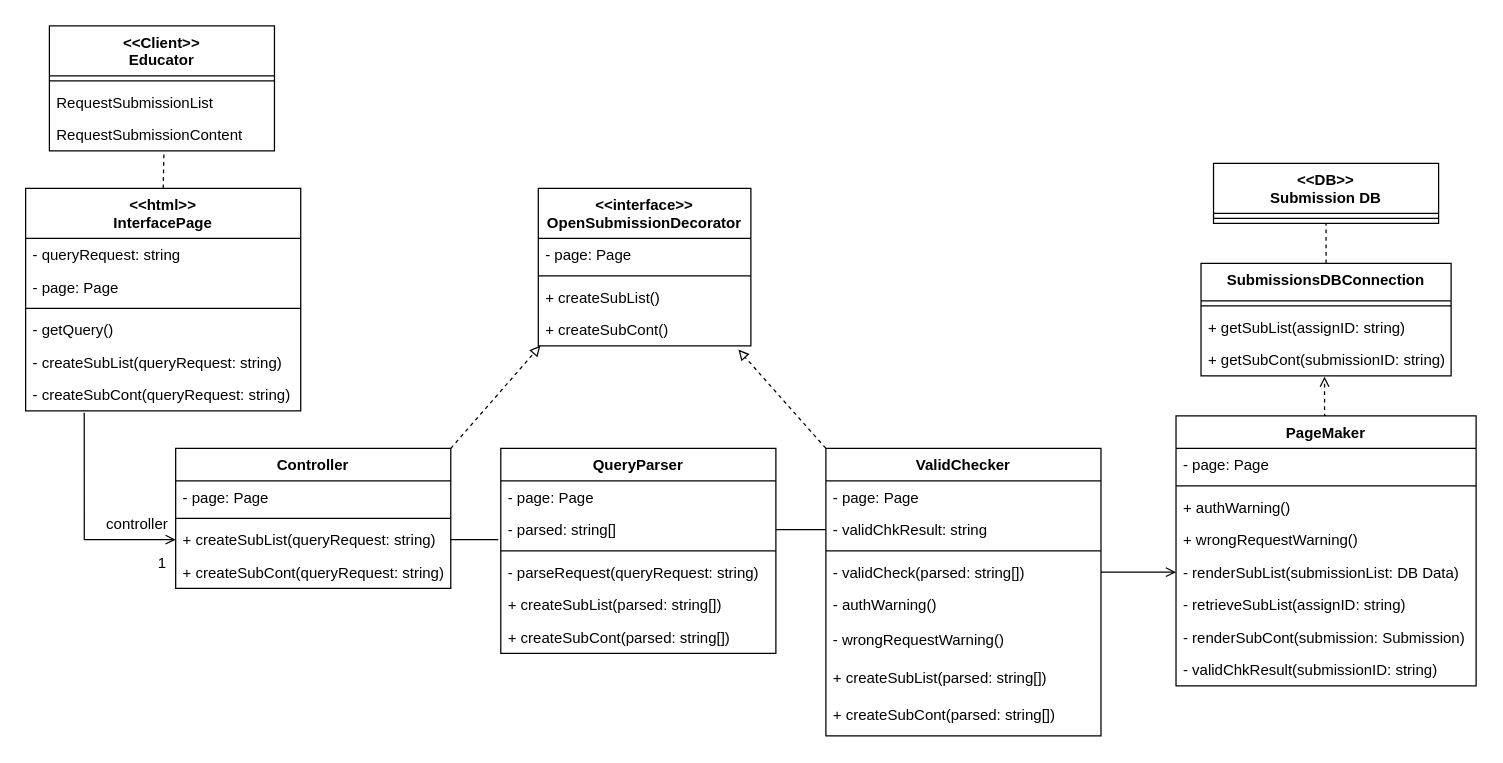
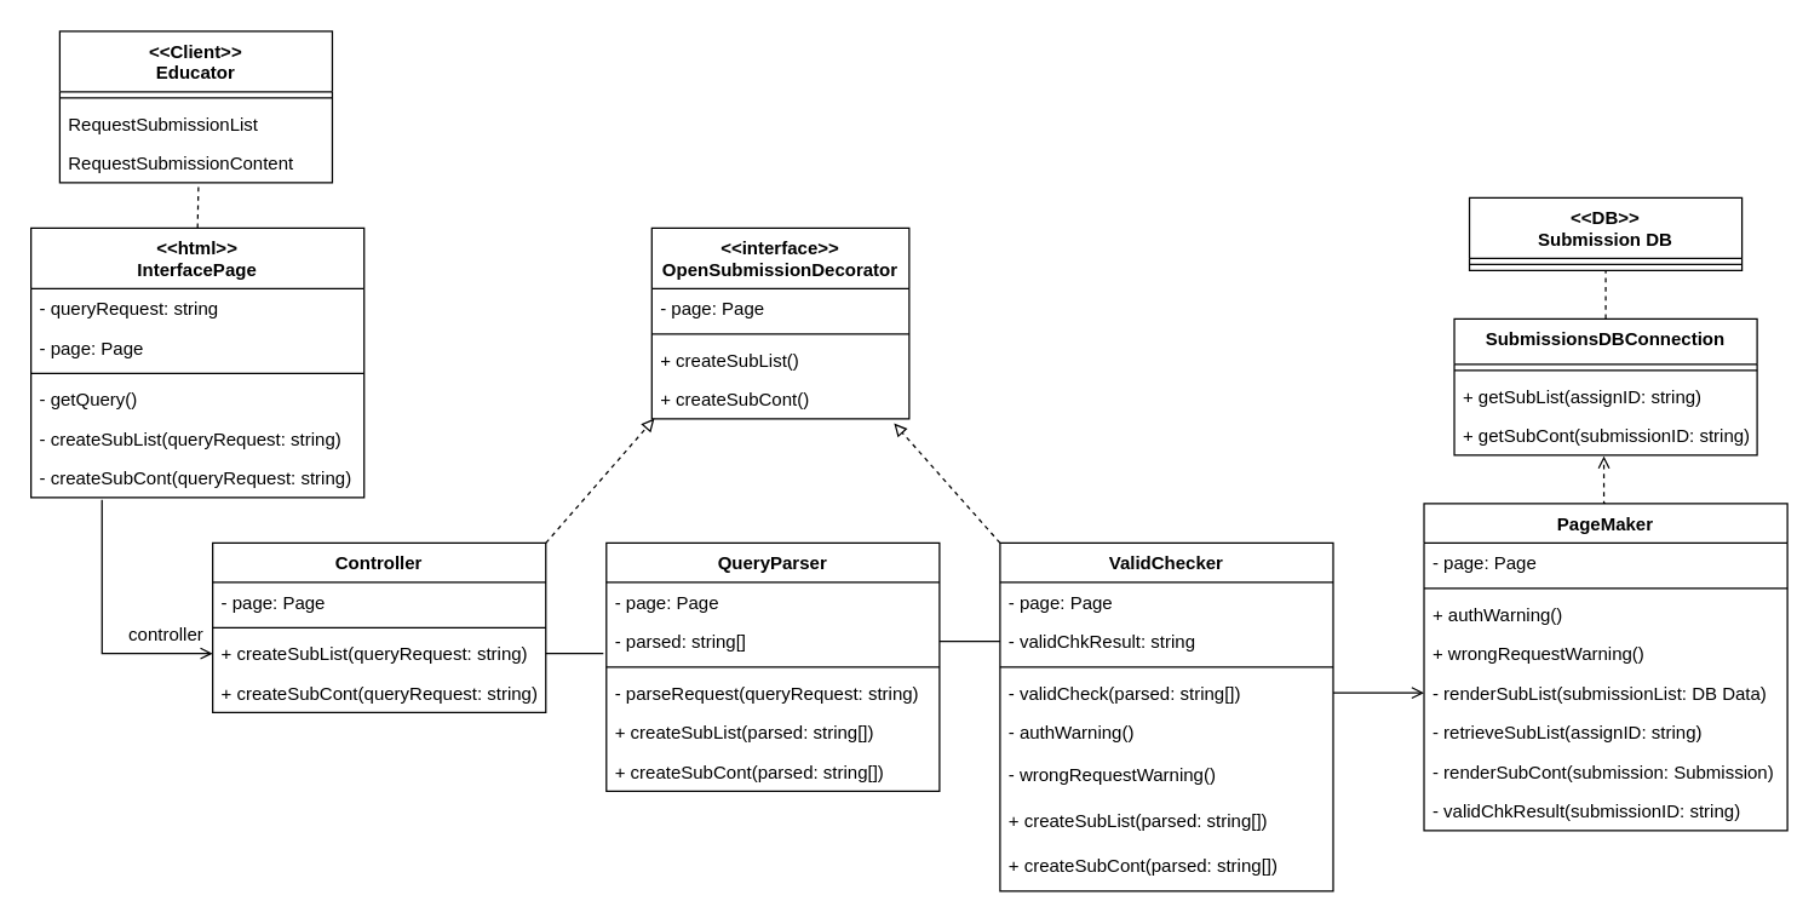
- <mxCell id="63" value="1" style="text;html=1;align=center;verticalAlign=middle;resizable=0;points=[];autosize=1;strokeColor=none;" parent="1" vertex="1"><mxGeometry x="119" y="440" width="20" height="20" as="geometry" /></mxCell>
